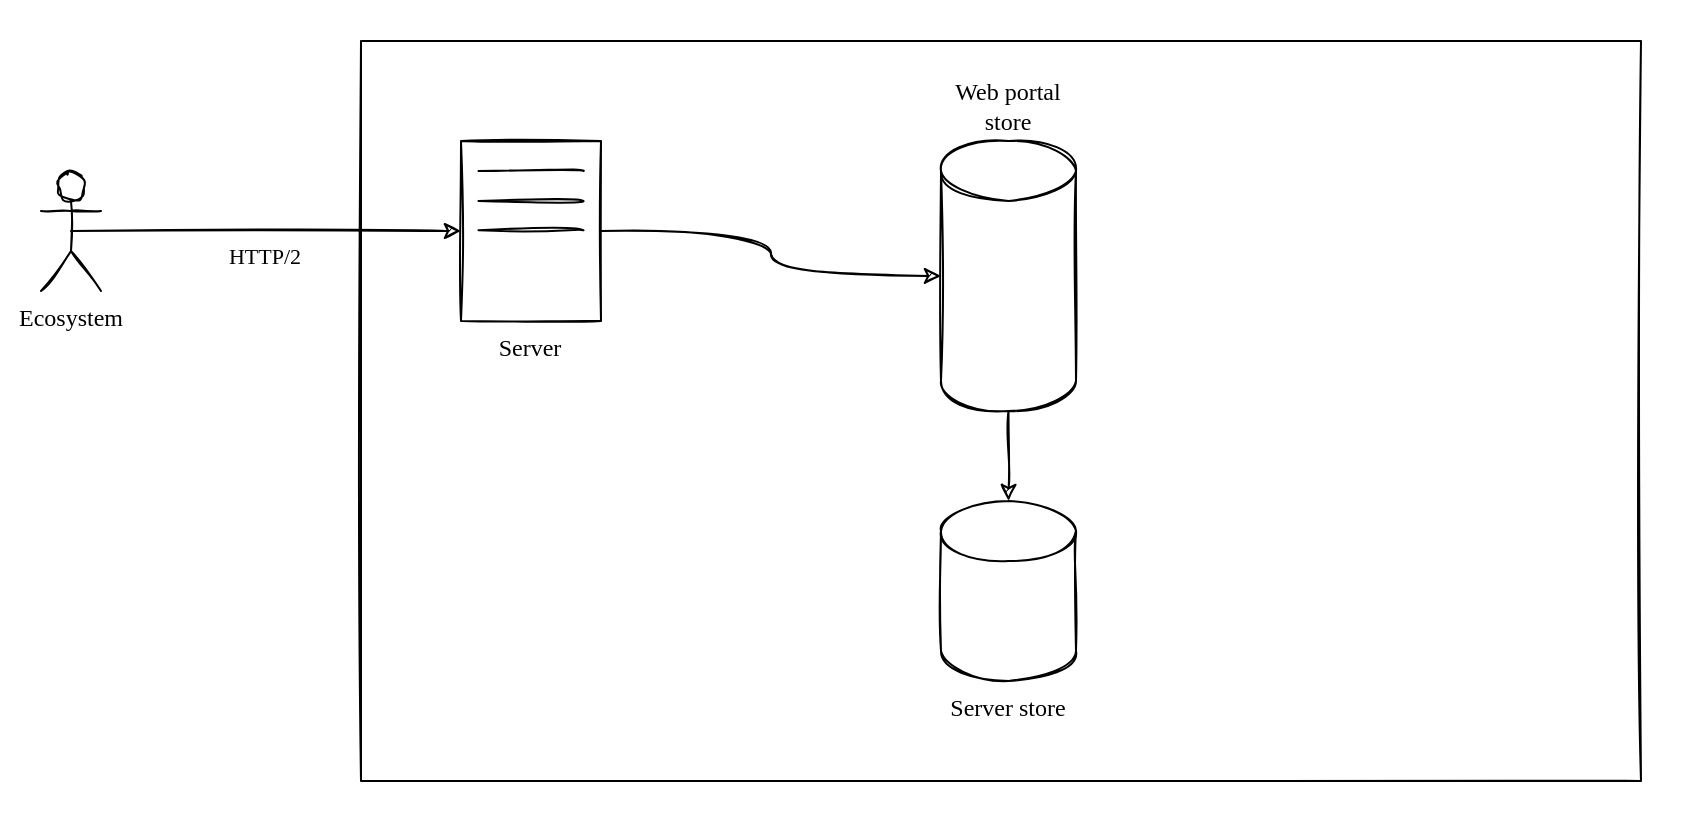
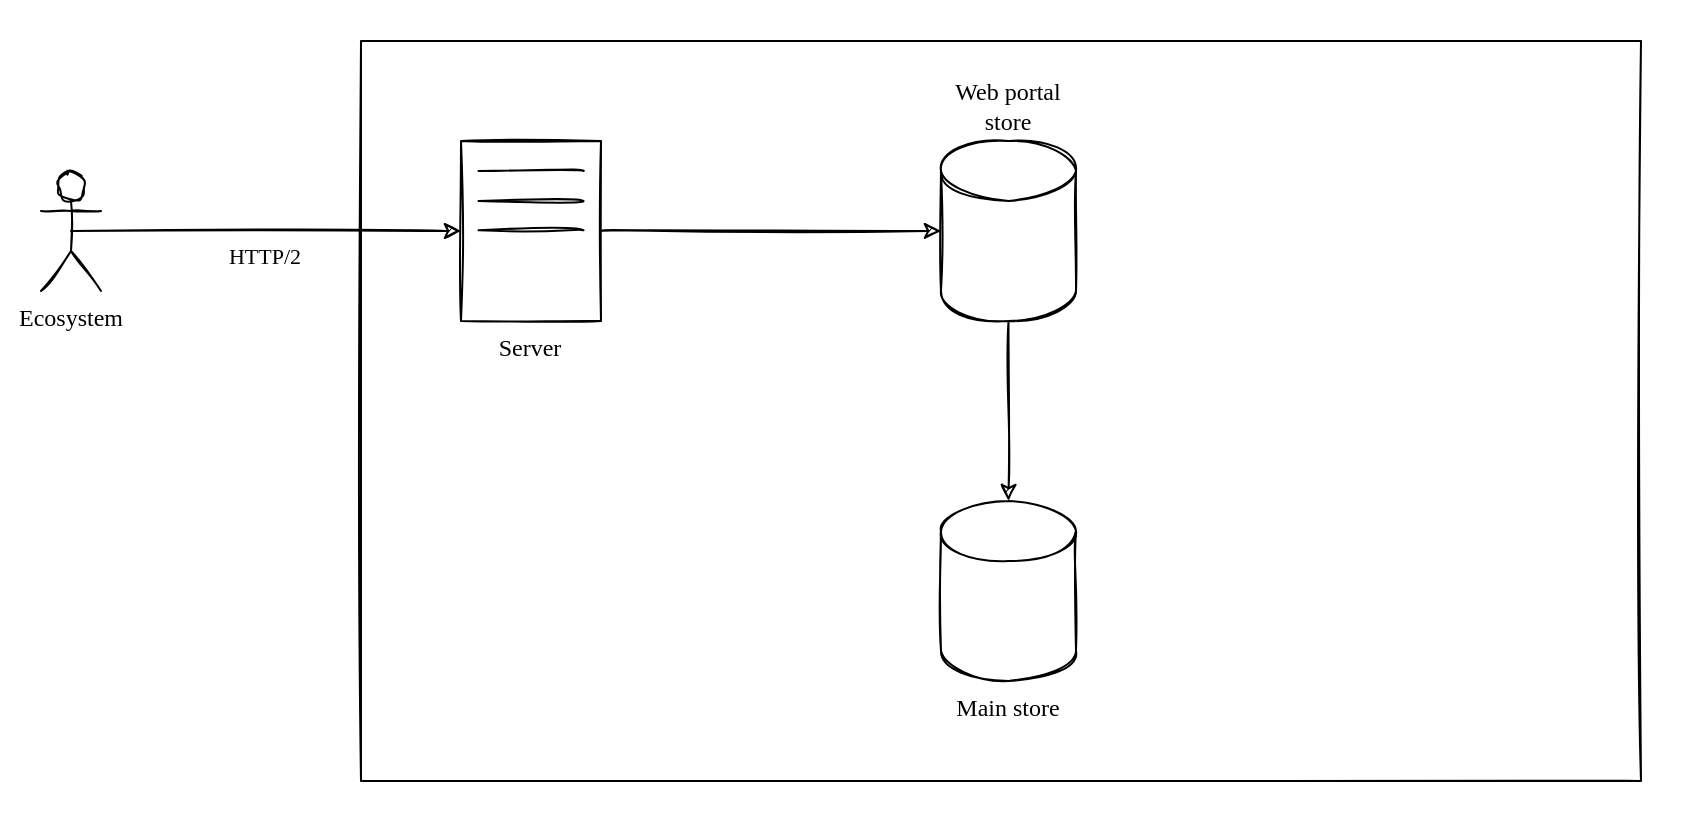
- <mxCell id="5" value="Web portal store" style="shape=cylinder3;whiteSpace=wrap;html=1;boundedLbl=1;backgroundOutline=1;size=15;rounded=1;sketch=1;aspect=fixed;fontFamily=Architects Daughter;fontSource=https%3A%2F%2Ffonts.googleapis.com%2Fcss%3Ffamily%3DArchitects%2BDaughter;labelPosition=center;verticalLabelPosition=top;align=center;verticalAlign=bottom;fillColor=none;" vertex="1" parent="1"><mxGeometry x="470" y="70" width="67.5" height="135" as="geometry" /></mxCell>
+ <mxCell id="5" value="Web portal store" style="shape=cylinder3;whiteSpace=wrap;html=1;boundedLbl=1;backgroundOutline=1;size=15;rounded=1;sketch=1;aspect=fixed;fontFamily=Architects Daughter;fontSource=https%3A%2F%2Ffonts.googleapis.com%2Fcss%3Ffamily%3DArchitects%2BDaughter;labelPosition=center;verticalLabelPosition=top;align=center;verticalAlign=bottom;fillColor=none;" vertex="1" parent="1"><mxGeometry x="470" y="70" width="67.5" height="90" as="geometry" /></mxCell>
- <mxCell id="3" value="Server store" style="shape=cylinder3;whiteSpace=wrap;html=1;boundedLbl=1;backgroundOutline=1;size=15;rounded=1;sketch=1;aspect=fixed;fontFamily=Architects Daughter;fontSource=https%3A%2F%2Ffonts.googleapis.com%2Fcss%3Ffamily%3DArchitects%2BDaughter;labelPosition=center;verticalLabelPosition=bottom;align=center;verticalAlign=top;labelBorderColor=none;fillColor=none;" vertex="1" parent="1"><mxGeometry x="470" y="250" width="67.5" height="90" as="geometry" /></mxCell>
+ <mxCell id="3" value="Main store" style="shape=cylinder3;whiteSpace=wrap;html=1;boundedLbl=1;backgroundOutline=1;size=15;rounded=1;sketch=1;aspect=fixed;fontFamily=Architects Daughter;fontSource=https%3A%2F%2Ffonts.googleapis.com%2Fcss%3Ffamily%3DArchitects%2BDaughter;labelPosition=center;verticalLabelPosition=bottom;align=center;verticalAlign=top;labelBorderColor=none;fillColor=none;" vertex="1" parent="1"><mxGeometry x="470" y="250" width="67.5" height="90" as="geometry" /></mxCell>
